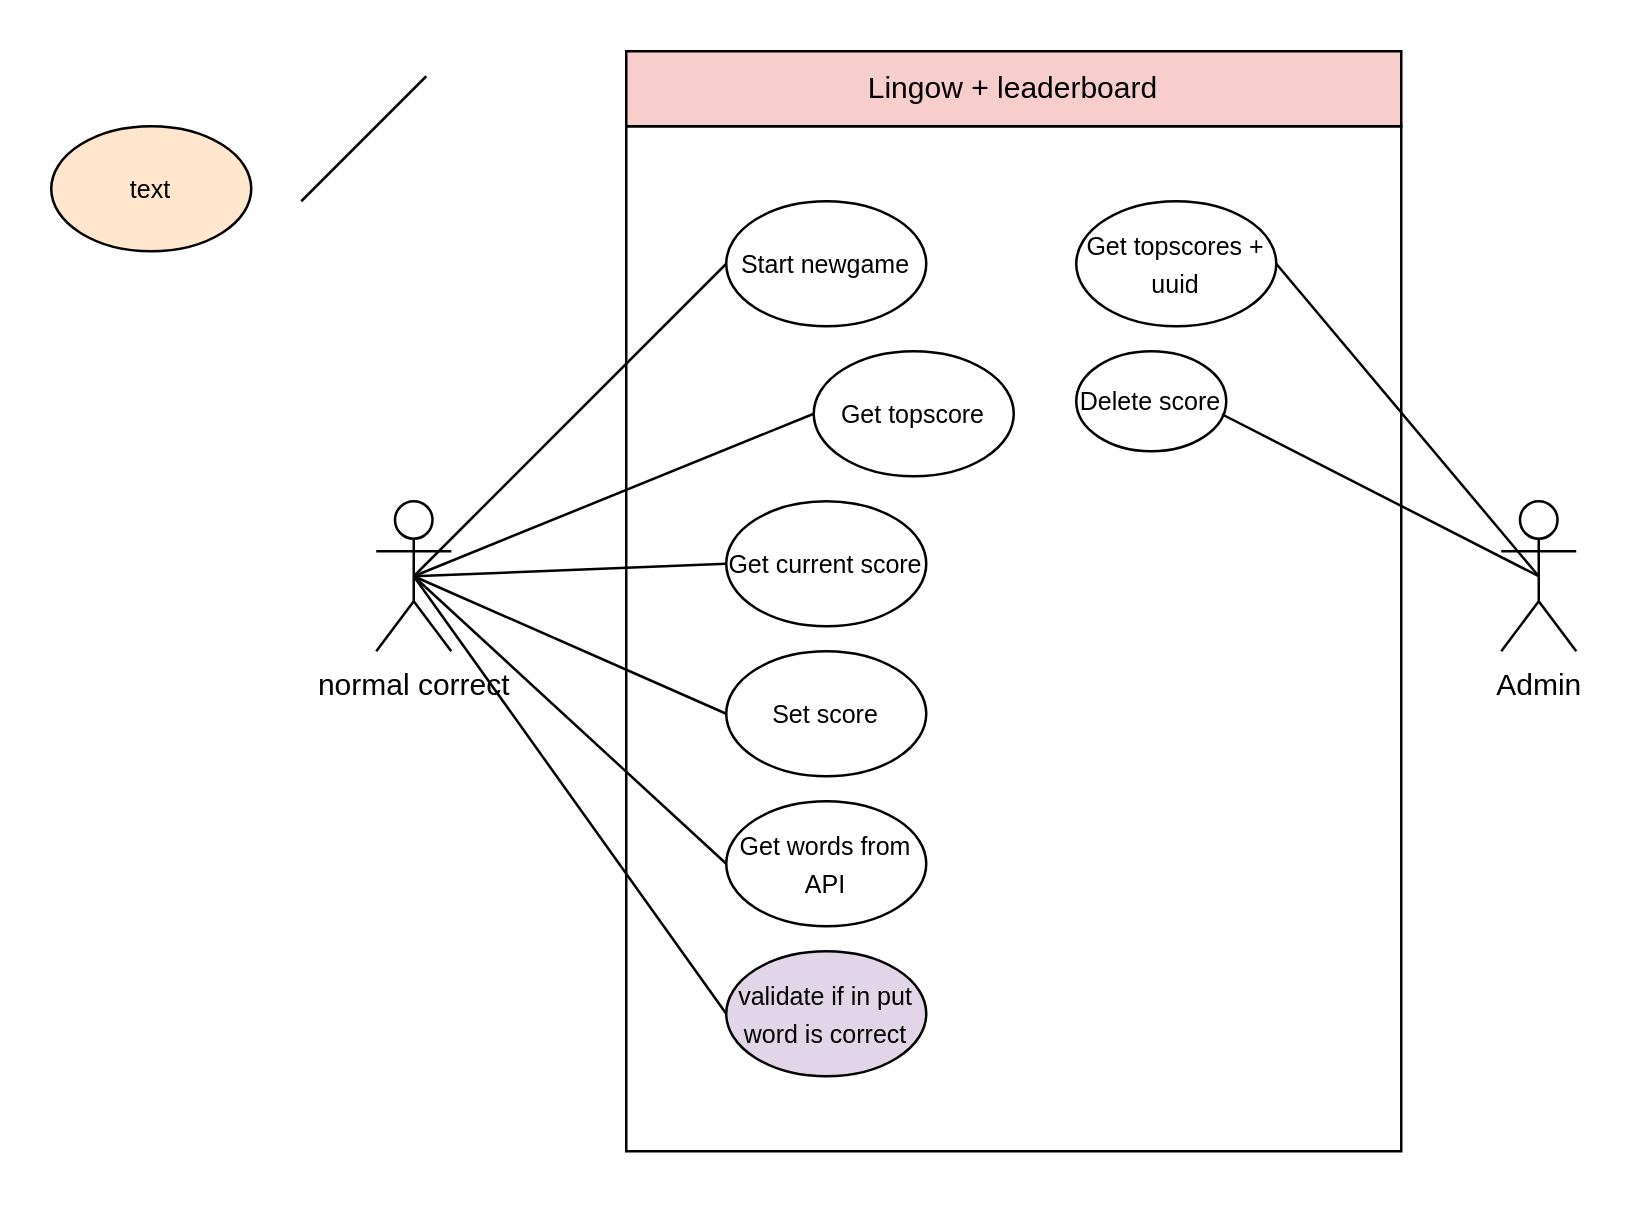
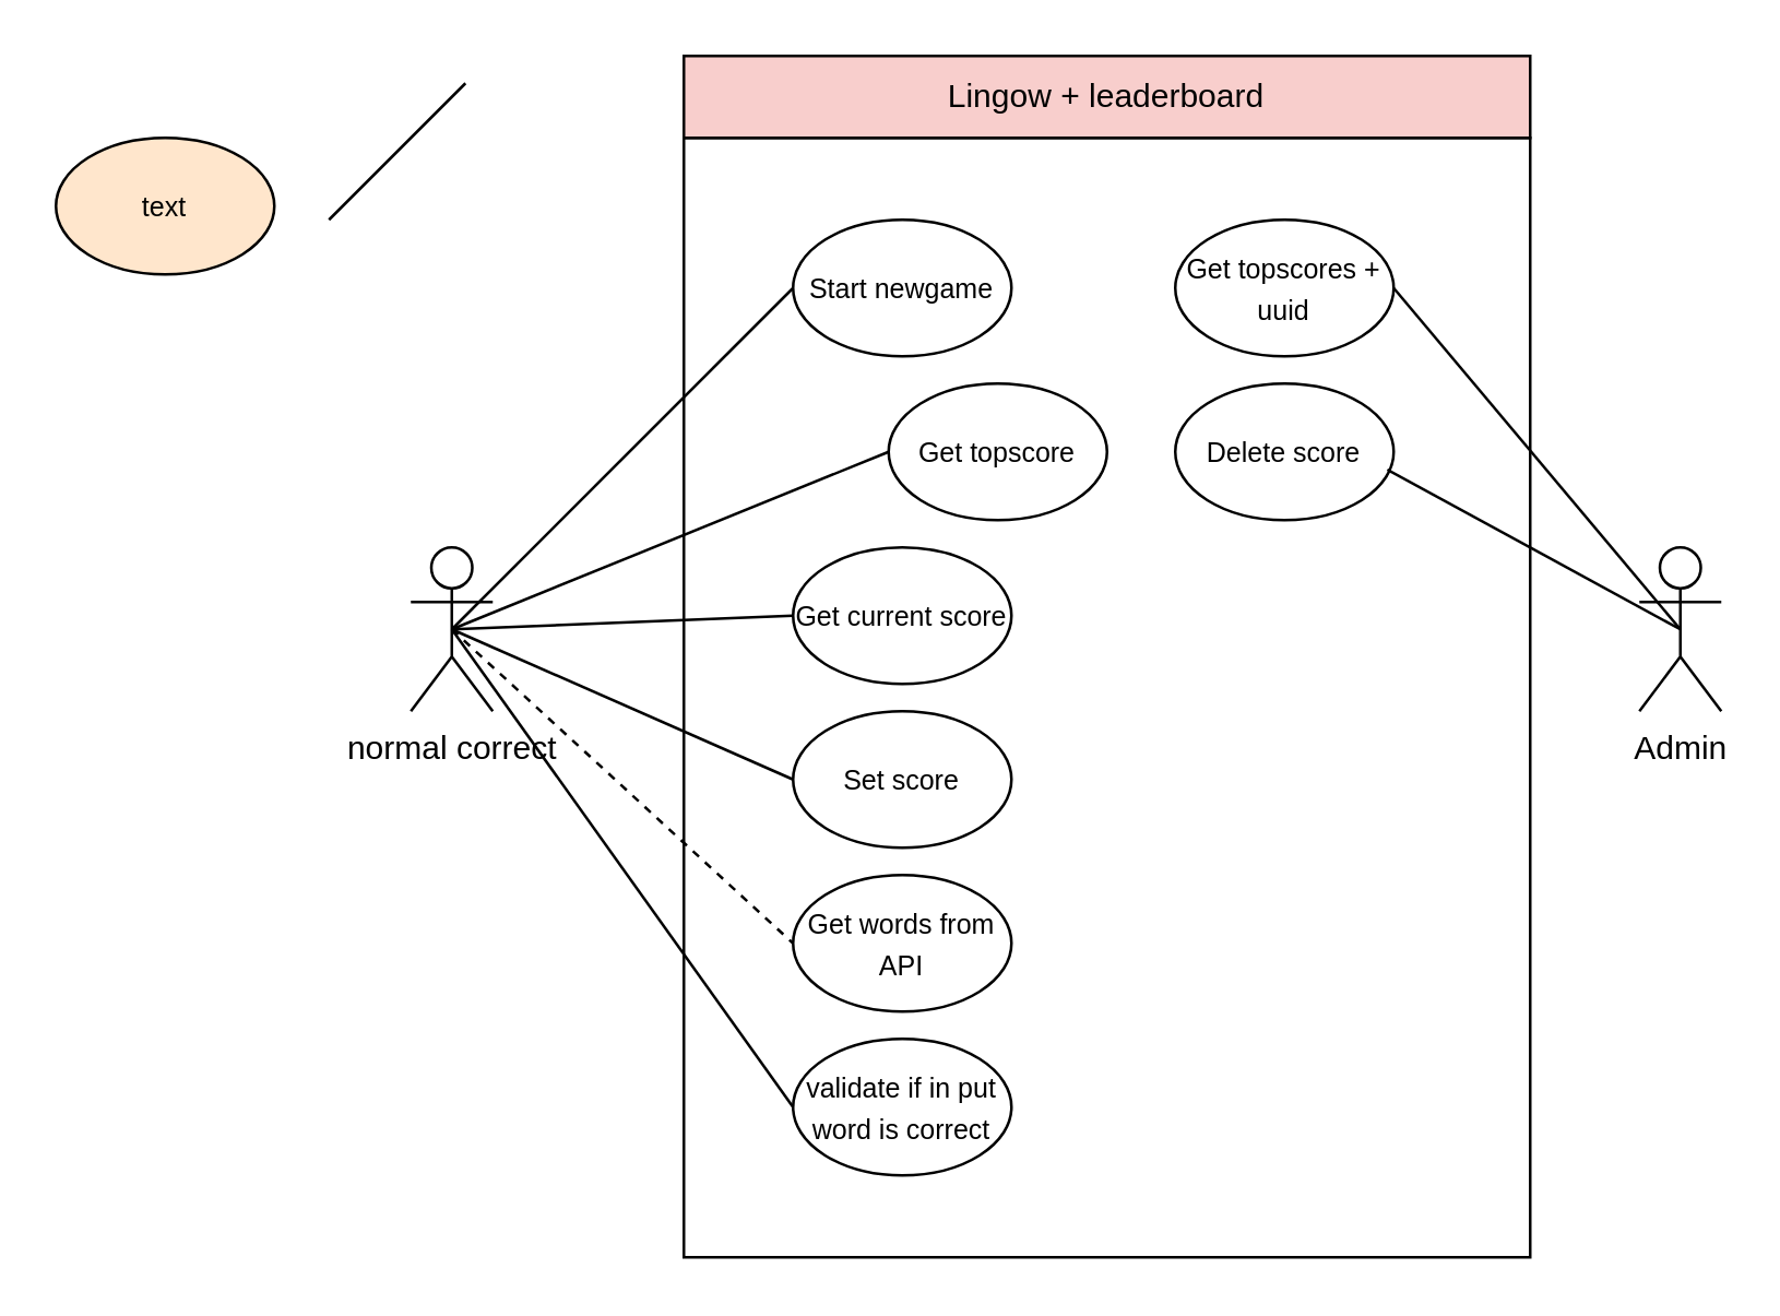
- <mxCell id="14" value="&lt;font style=&quot;font-size: 10px;&quot;&gt;Delete score&lt;br&gt;&lt;/font&gt;" style="ellipse;whiteSpace=wrap;html=1;" parent="1" vertex="1"><mxGeometry x="430" y="140" width="60" height="40" as="geometry" /></mxCell>
+ <mxCell id="14" value="&lt;font style=&quot;font-size: 10px;&quot;&gt;Delete score&lt;br&gt;&lt;/font&gt;" style="ellipse;whiteSpace=wrap;html=1;" parent="1" vertex="1"><mxGeometry x="430" y="140" width="80" height="50" as="geometry" /></mxCell>
- <mxCell id="18" value="" style="endArrow=none;html=1;rounded=0;fontSize=10;entryX=0;entryY=0.5;entryDx=0;entryDy=0;exitX=0.5;exitY=0.5;exitDx=0;exitDy=0;exitPerimeter=0;" edge="1" parent="1" source="2" target="12"><mxGeometry width="50" height="50" relative="1" as="geometry"><mxPoint x="130" y="90" as="sourcePoint" /><mxPoint x="180" y="40" as="targetPoint" /></mxGeometry></mxCell>
+ <mxCell id="18" value="" style="endArrow=none;html=1;rounded=0;fontSize=10;entryX=0;entryY=0.5;entryDx=0;entryDy=0;exitX=0.5;exitY=0.5;exitDx=0;exitDy=0;exitPerimeter=0;dashed=1;" edge="1" parent="1" source="2" target="12"><mxGeometry width="50" height="50" relative="1" as="geometry"><mxPoint x="130" y="90" as="sourcePoint" /><mxPoint x="180" y="40" as="targetPoint" /></mxGeometry></mxCell>
- <mxCell id="13" value="&lt;font style=&quot;font-size: 10px;&quot;&gt;validate if in put word is correct&lt;/font&gt;" style="ellipse;whiteSpace=wrap;html=1;fillColor=#e1d5e7;" parent="1" vertex="1"><mxGeometry x="290" y="380" width="80" height="50" as="geometry" /></mxCell>
+ <mxCell id="13" value="&lt;font style=&quot;font-size: 10px;&quot;&gt;validate if in put word is correct&lt;/font&gt;" style="ellipse;whiteSpace=wrap;html=1;" parent="1" vertex="1"><mxGeometry x="290" y="380" width="80" height="50" as="geometry" /></mxCell>
